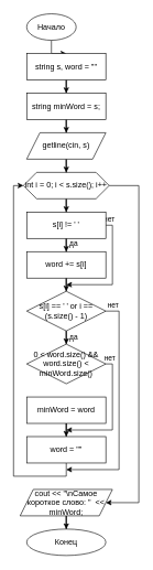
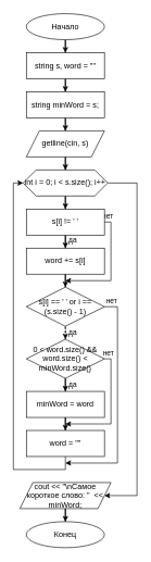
- <mxCell id="3" value="Начало" style="ellipse;whiteSpace=wrap;html=1;" parent="1" vertex="1"><mxGeometry x="40" y="20" width="75" height="40" as="geometry" /></mxCell>
+ <mxCell id="3" value="Начало" style="ellipse;whiteSpace=wrap;html=1;" parent="1" vertex="1"><mxGeometry x="40" y="20" width="120" height="40" as="geometry" /></mxCell>
- <mxCell id="14" style="edgeStyle=orthogonalEdgeStyle;rounded=0;orthogonalLoop=1;jettySize=auto;html=1;entryX=0.5;entryY=0;entryDx=0;entryDy=0;" parent="1" source="18" target="26" edge="1"><mxGeometry relative="1" as="geometry" /></mxCell>
+ <mxCell id="14" style="edgeStyle=orthogonalEdgeStyle;rounded=0;orthogonalLoop=1;jettySize=auto;html=1;entryX=0.5;entryY=0;entryDx=0;entryDy=0;dashed=1;" parent="1" source="18" target="26" edge="1"><mxGeometry relative="1" as="geometry" /></mxCell>
+ <mxCell id="22" style="edgeStyle=orthogonalEdgeStyle;rounded=0;orthogonalLoop=1;jettySize=auto;html=1;entryX=0.5;entryY=0;entryDx=0;entryDy=0;" parent="1" source="26" target="28" edge="1"><mxGeometry relative="1" as="geometry" /></mxCell>
+ <mxCell id="23" value="да" style="edgeLabel;html=1;align=center;verticalAlign=middle;resizable=0;points=[];" parent="22" vertex="1" connectable="0"><mxGeometry x="0.152" y="-1" relative="1" as="geometry"><mxPoint x="9" y="4" as="offset" /></mxGeometry></mxCell>
